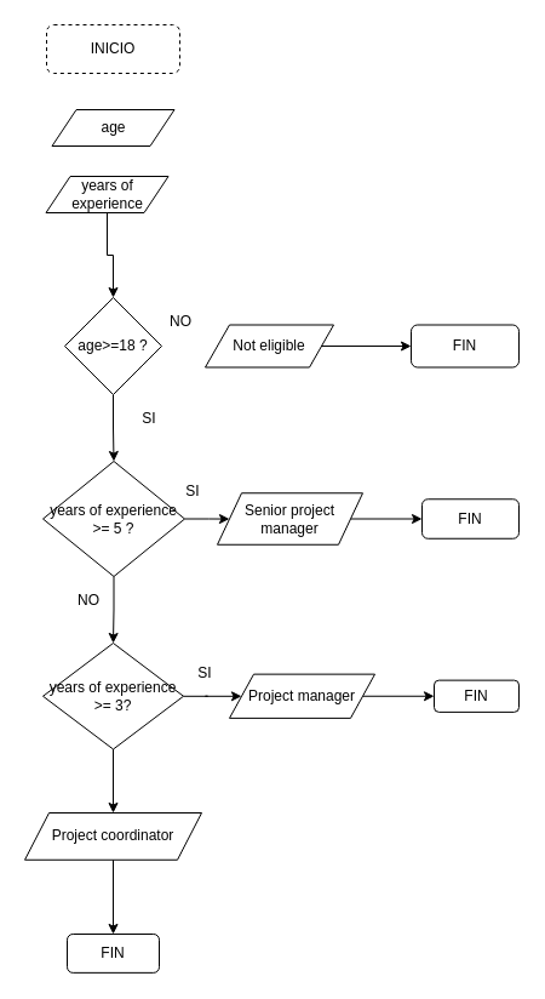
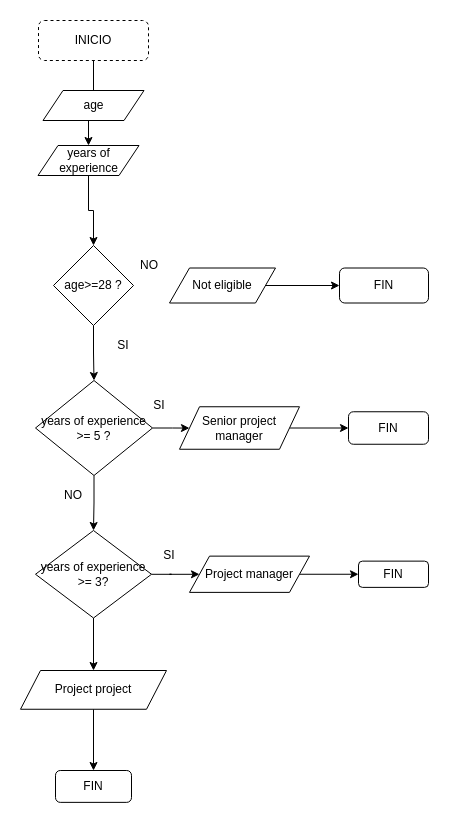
+ <mxCell id="2" value="" style="edgeStyle=orthogonalEdgeStyle;rounded=0;orthogonalLoop=1;jettySize=auto;html=1;" parent="1" source="3" target="6" edge="1"><mxGeometry relative="1" as="geometry" /></mxCell>
- <mxCell id="8" value="age&amp;gt;=18 ?" style="rhombus;whiteSpace=wrap;html=1;" parent="1" vertex="1"><mxGeometry x="53" y="245" width="80" height="80" as="geometry" /></mxCell>
+ <mxCell id="8" value="age&amp;gt;=28 ?" style="rhombus;whiteSpace=wrap;html=1;" parent="1" vertex="1"><mxGeometry x="53" y="245" width="80" height="80" as="geometry" /></mxCell>
- <mxCell id="16" value="Project coordinator" style="shape=parallelogram;perimeter=parallelogramPerimeter;whiteSpace=wrap;html=1;fixedSize=1;" parent="1" vertex="1"><mxGeometry x="20" y="670" width="146" height="38.75" as="geometry" /></mxCell>
+ <mxCell id="16" value="Project project" style="shape=parallelogram;perimeter=parallelogramPerimeter;whiteSpace=wrap;html=1;fixedSize=1;" parent="1" vertex="1"><mxGeometry x="20" y="670" width="146" height="38.75" as="geometry" /></mxCell>
